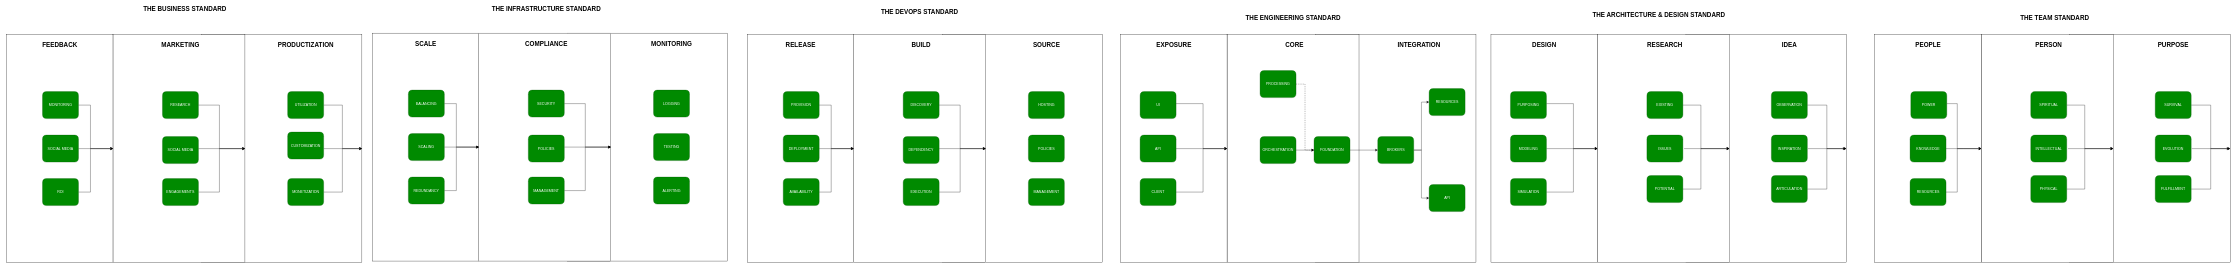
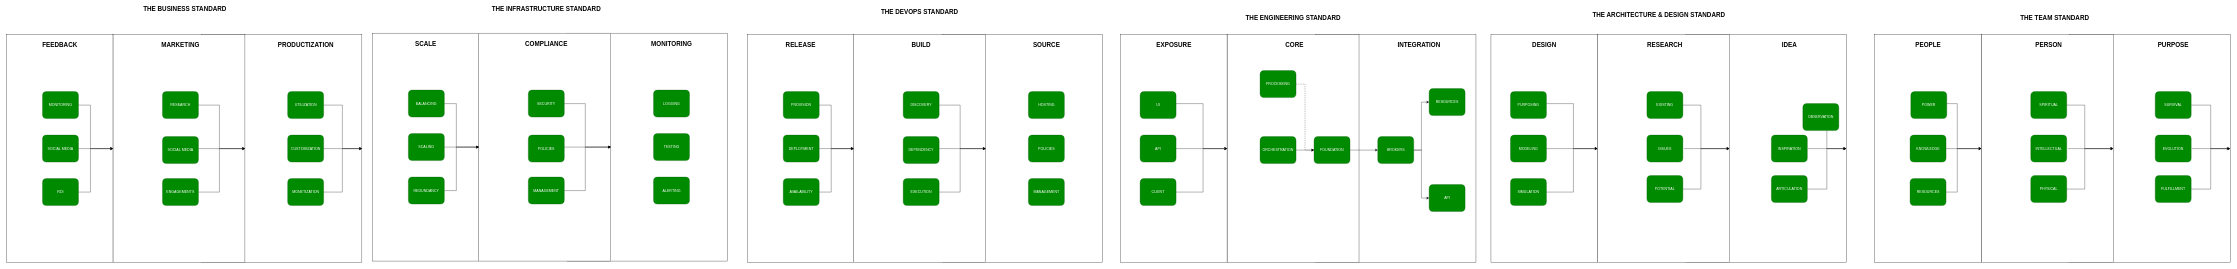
- <mxCell id="62" value="OBSERVATION" style="rounded=1;whiteSpace=wrap;html=1;fillColor=#008a00;strokeColor=#005700;fontColor=#ffffff;" parent="1" vertex="1"><mxGeometry x="5905" y="305" width="120" height="90" as="geometry" /></mxCell>
+ <mxCell id="62" value="OBSERVATION" style="rounded=1;whiteSpace=wrap;html=1;fillColor=#008a00;strokeColor=#005700;fontColor=#ffffff;" parent="1" vertex="1"><mxGeometry x="6010" y="345" width="120" height="90" as="geometry" /></mxCell>
- <mxCell id="106" value="CUSTOMIZATION" style="rounded=1;whiteSpace=wrap;html=1;fillColor=#008a00;strokeColor=#005700;fontColor=#ffffff;" parent="1" vertex="1"><mxGeometry x="957.5" y="440" width="120" height="90" as="geometry" /></mxCell>
+ <mxCell id="106" value="CUSTOMIZATION" style="rounded=1;whiteSpace=wrap;html=1;fillColor=#008a00;strokeColor=#005700;fontColor=#ffffff;" parent="1" vertex="1"><mxGeometry x="957.5" y="450" width="120" height="90" as="geometry" /></mxCell>
